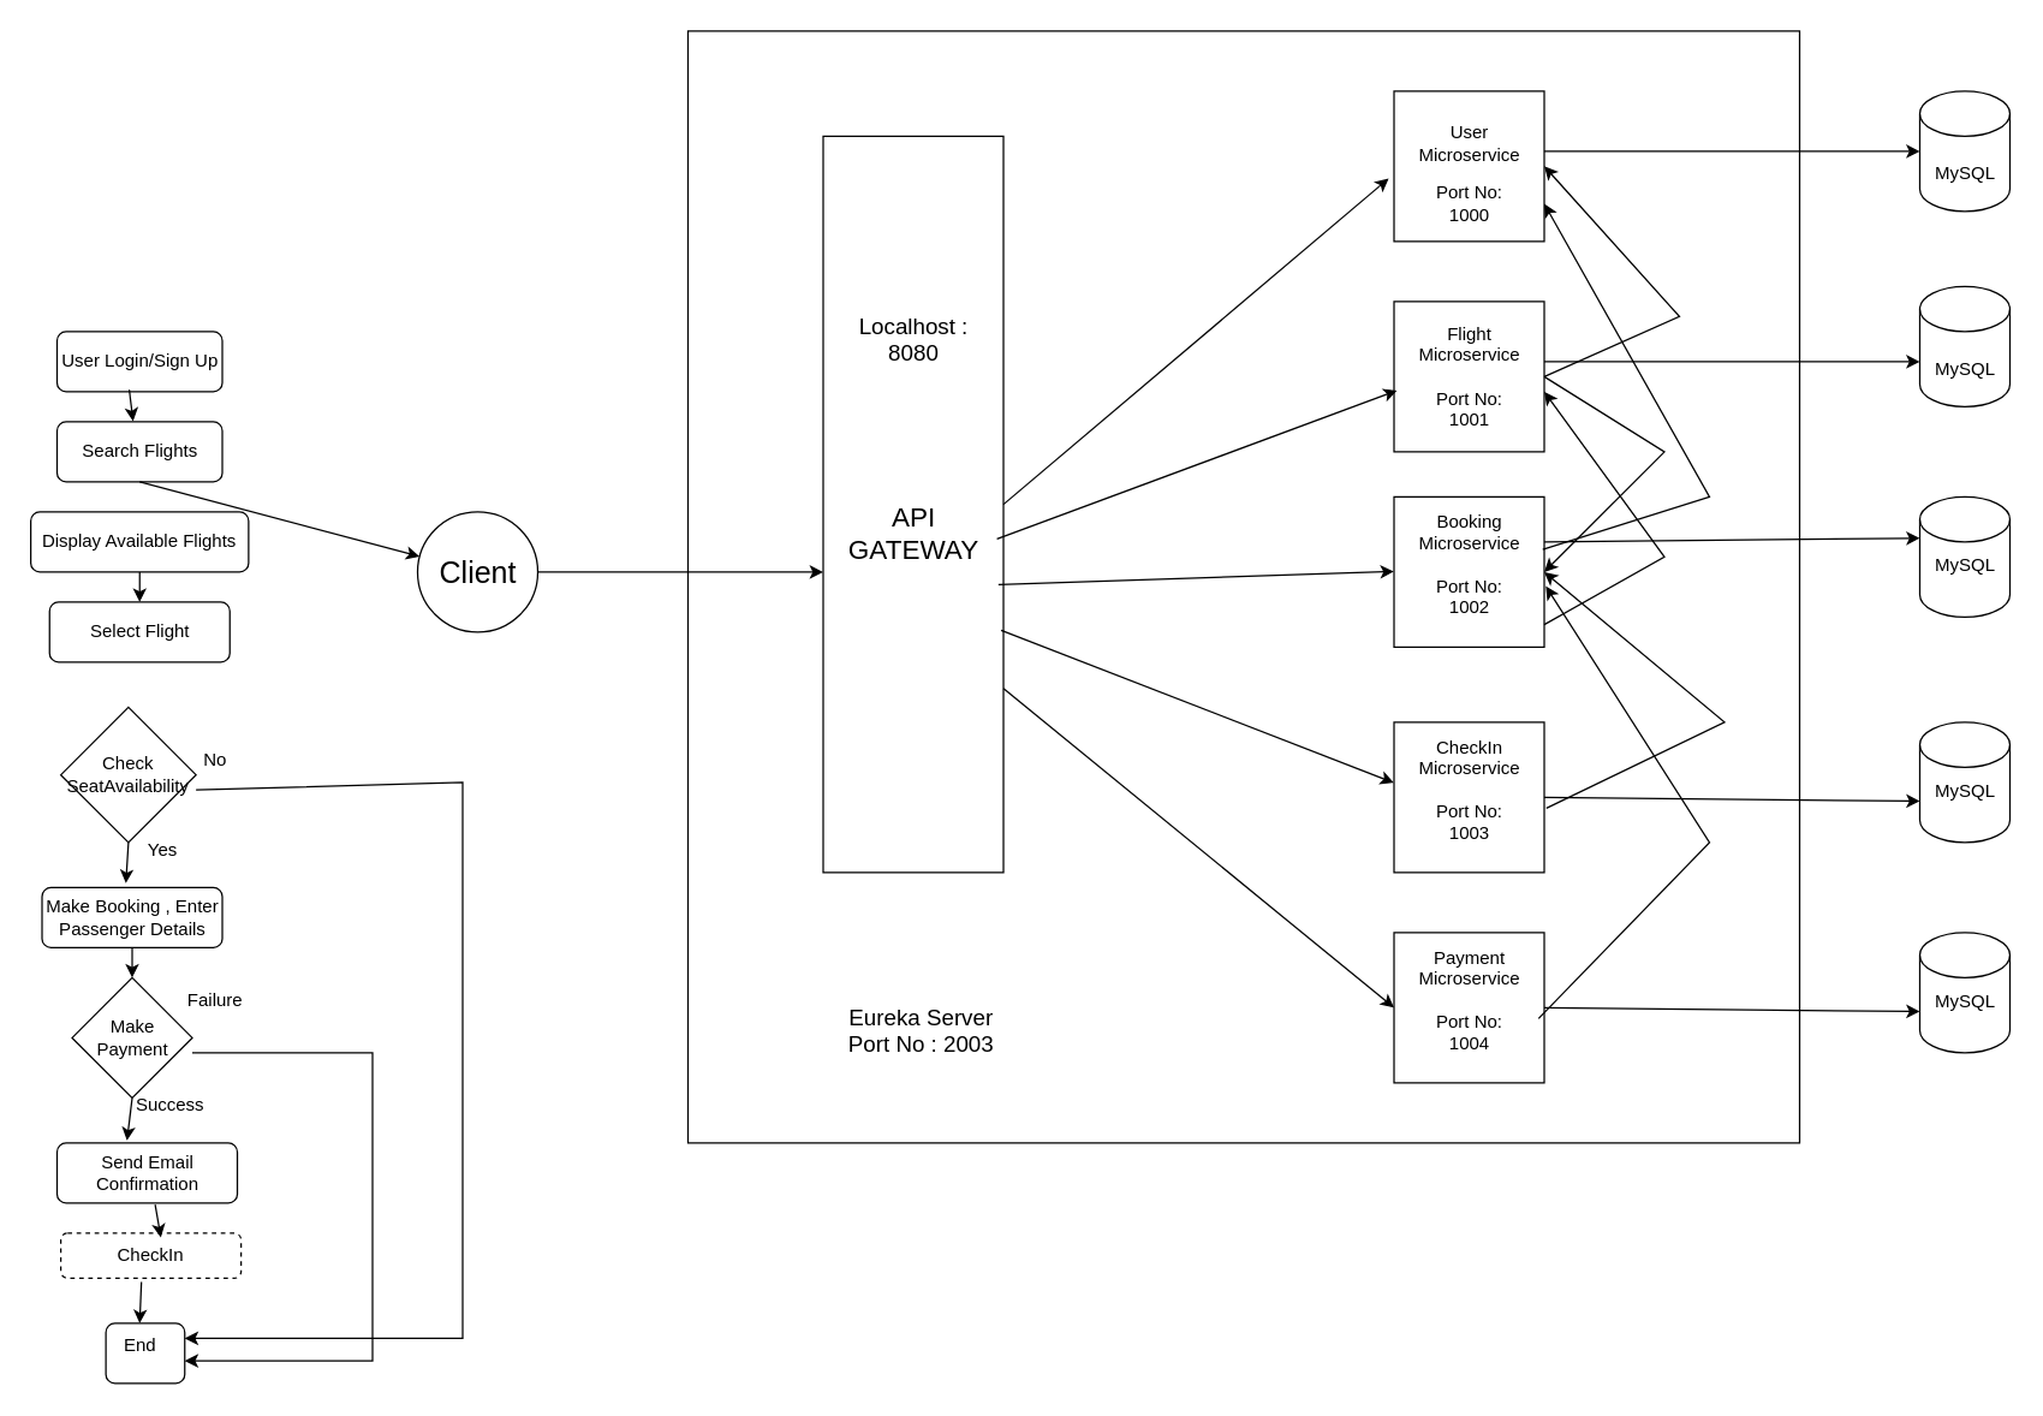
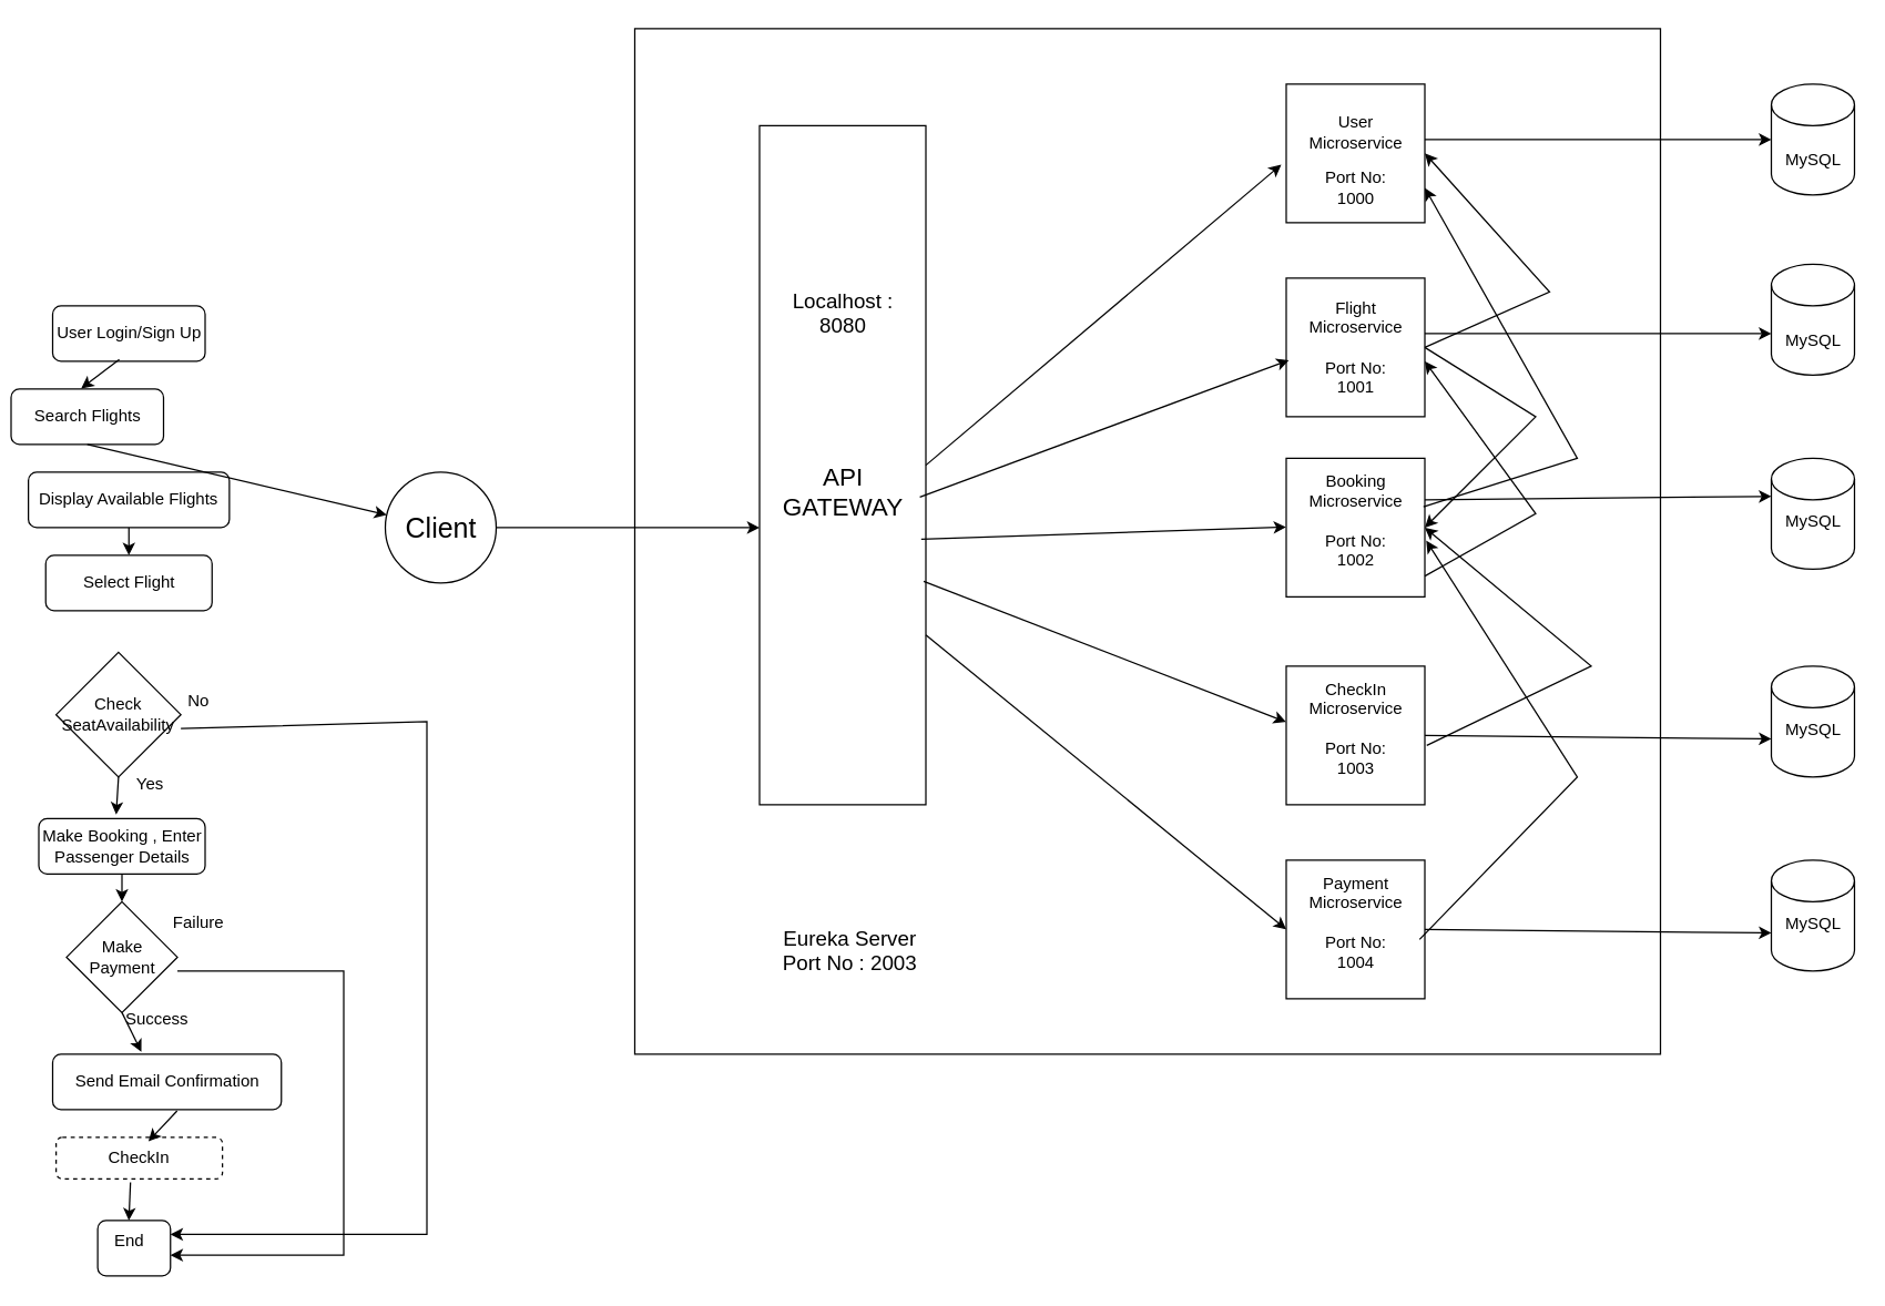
- <mxCell id="3" value="Search Flights" style="rounded=1;whiteSpace=wrap;html=1;" parent="1" vertex="1"><mxGeometry x="37.5" y="280" width="110" height="40" as="geometry" /></mxCell>
+ <mxCell id="3" value="Search Flights" style="rounded=1;whiteSpace=wrap;html=1;" parent="1" vertex="1"><mxGeometry x="7.5" y="280" width="110" height="40" as="geometry" /></mxCell>
- <mxCell id="8" value="Send Email Confirmation" style="rounded=1;whiteSpace=wrap;html=1;" parent="1" vertex="1"><mxGeometry x="37.5" y="760" width="120" height="40" as="geometry" /></mxCell>
+ <mxCell id="8" value="Send Email Confirmation" style="rounded=1;whiteSpace=wrap;html=1;" parent="1" vertex="1"><mxGeometry x="37.5" y="760" width="165" height="40" as="geometry" /></mxCell>
